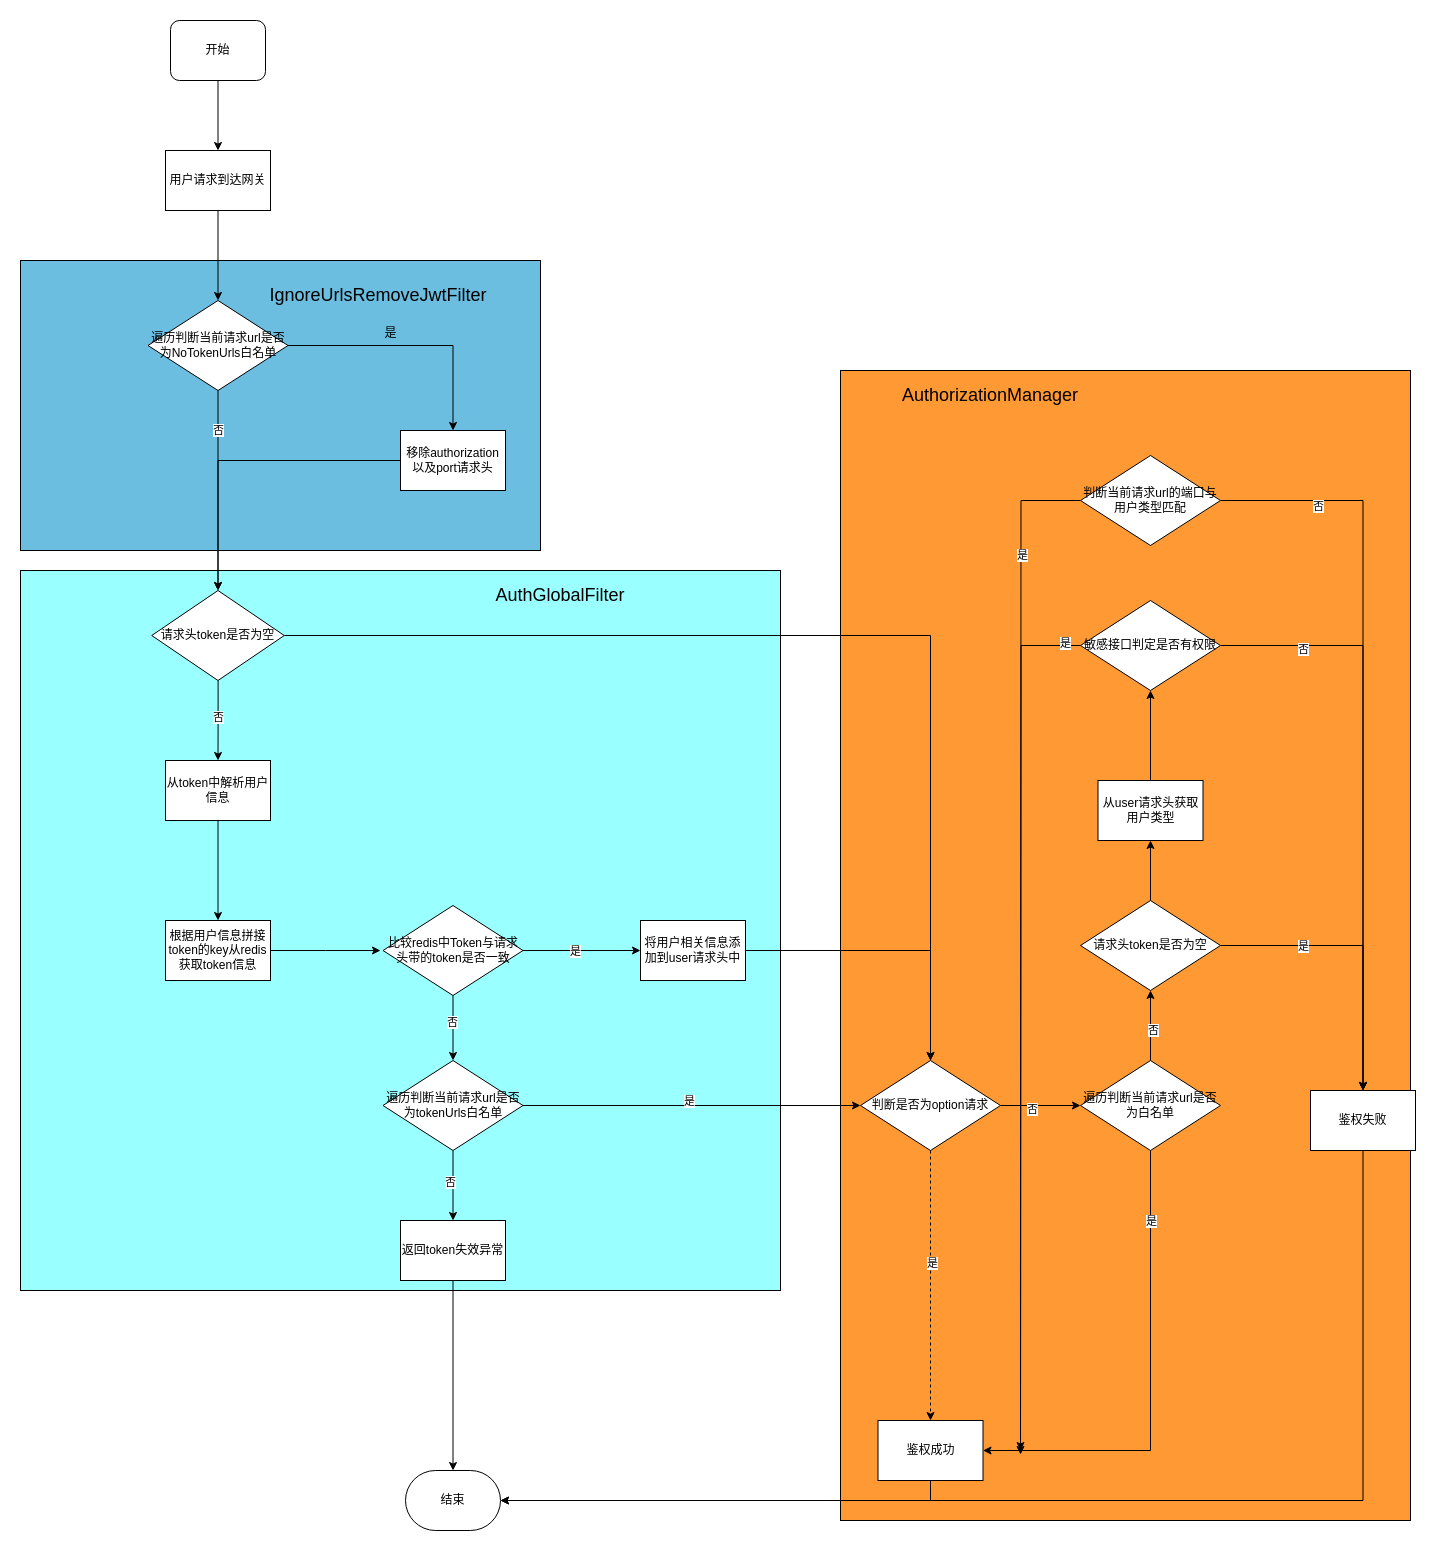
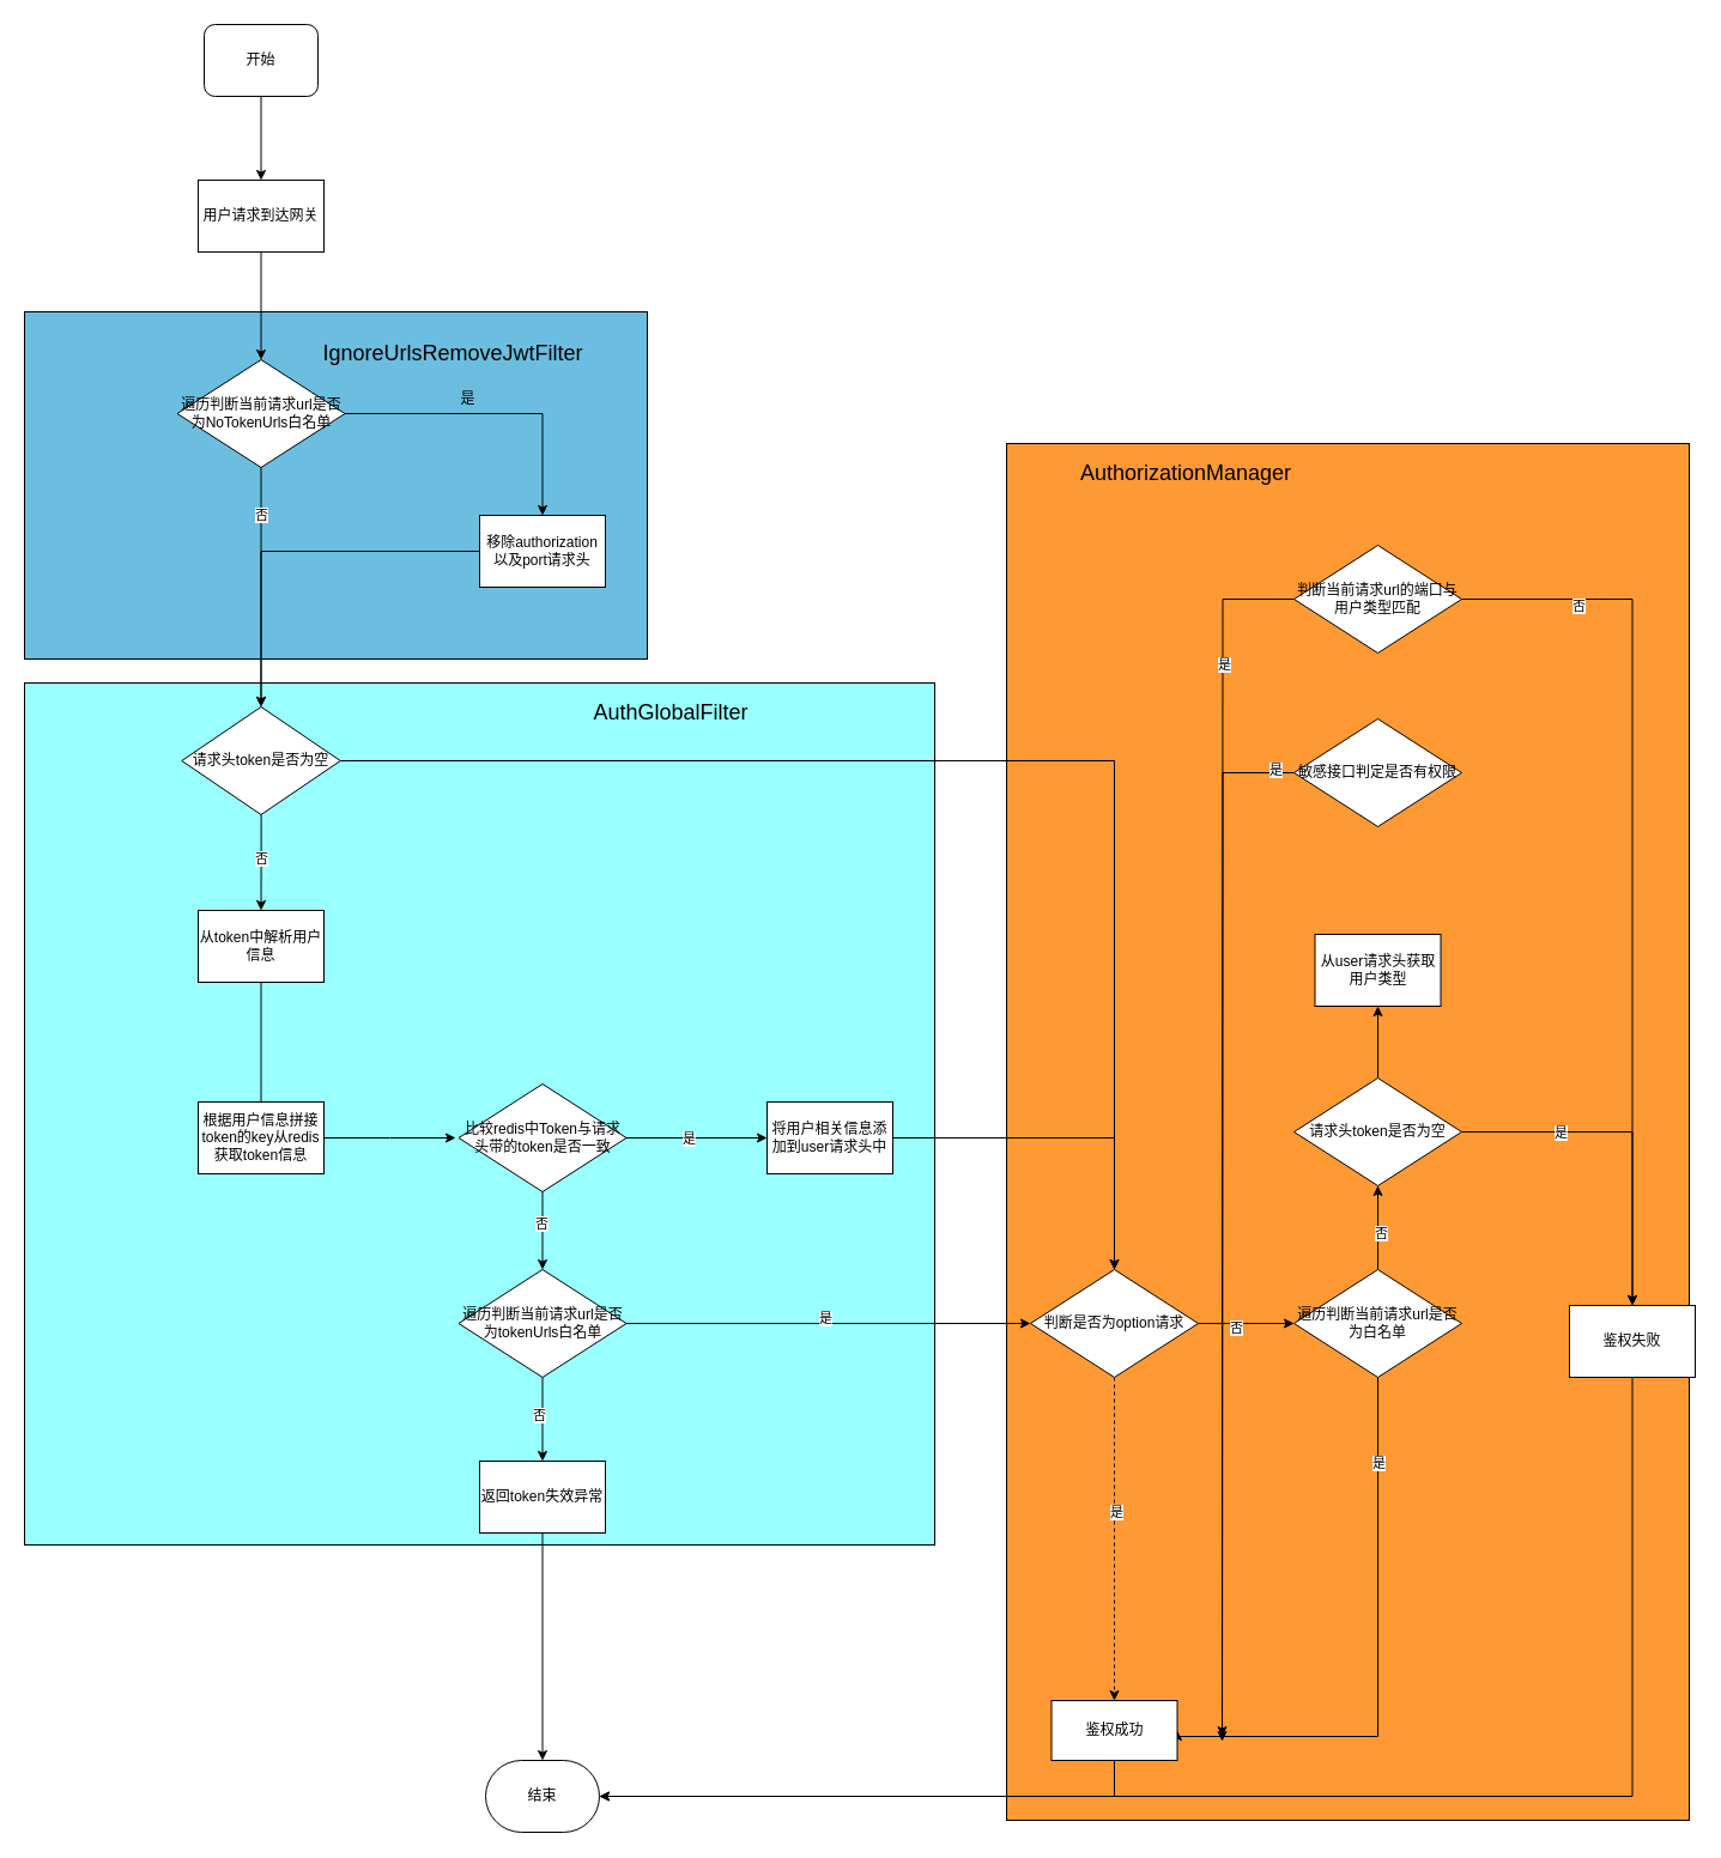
- <mxCell id="67" style="edgeStyle=orthogonalEdgeStyle;rounded=0;orthogonalLoop=1;jettySize=auto;html=1;exitX=1;exitY=0.5;exitDx=0;exitDy=0;entryX=0.5;entryY=0;entryDx=0;entryDy=0;" edge="1" parent="1" source="71" target="65"><mxGeometry relative="1" as="geometry" /></mxCell>
- <mxCell id="68" value="否" style="edgeLabel;html=1;align=center;verticalAlign=middle;resizable=0;points=[];" vertex="1" connectable="0" parent="67"><mxGeometry x="-0.717" y="-3" relative="1" as="geometry"><mxPoint x="-1" as="offset" /></mxGeometry></mxCell>
- <mxCell id="49" style="edgeStyle=orthogonalEdgeStyle;rounded=0;orthogonalLoop=1;jettySize=auto;html=1;exitX=0.5;exitY=0;exitDx=0;exitDy=0;entryX=0.5;entryY=1;entryDx=0;entryDy=0;" edge="1" parent="1" source="50" target="71"><mxGeometry relative="1" as="geometry" /></mxCell>
- <mxCell id="19" style="edgeStyle=orthogonalEdgeStyle;rounded=0;orthogonalLoop=1;jettySize=auto;html=1;exitX=0.5;exitY=1;exitDx=0;exitDy=0;" edge="1" parent="1" source="20" target="22"><mxGeometry relative="1" as="geometry" /></mxCell>
+ <mxCell id="19" style="edgeStyle=orthogonalEdgeStyle;rounded=0;orthogonalLoop=1;jettySize=auto;html=1;exitX=0.5;exitY=1;exitDx=0;exitDy=0;endArrow=none;" edge="1" parent="1" source="20" target="22"><mxGeometry relative="1" as="geometry" /></mxCell>
- <mxCell id="63" value="鉴权成功" style="rounded=0;whiteSpace=wrap;html=1;" vertex="1" parent="1"><mxGeometry x="877.5" y="1420" width="105" height="60" as="geometry" /></mxCell>
+ <mxCell id="63" value="鉴权成功" style="rounded=0;whiteSpace=wrap;html=1;" vertex="1" parent="1"><mxGeometry x="877.5" y="1420" width="105" height="50" as="geometry" /></mxCell>
